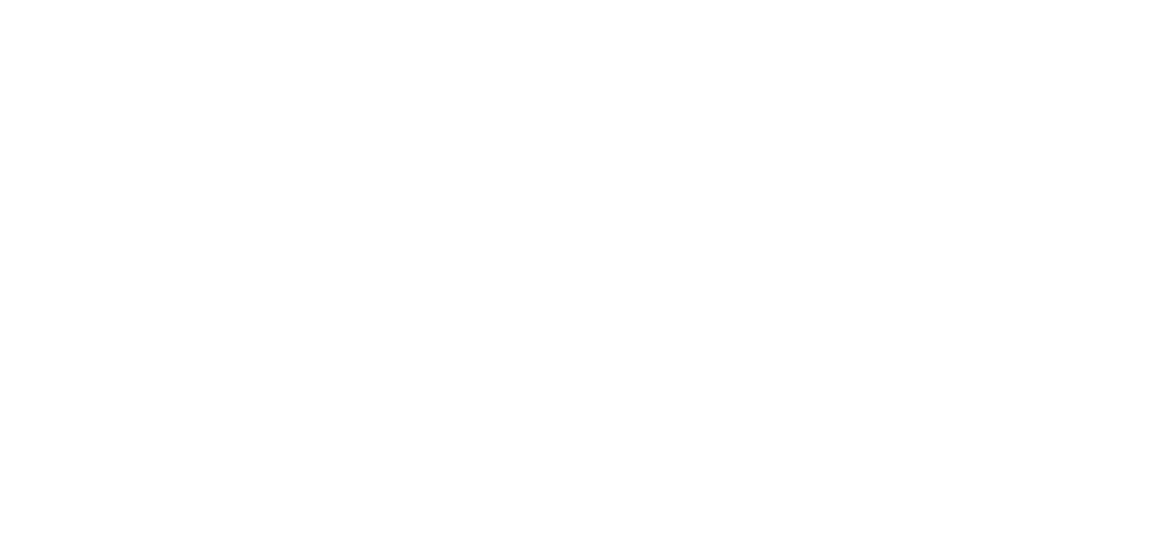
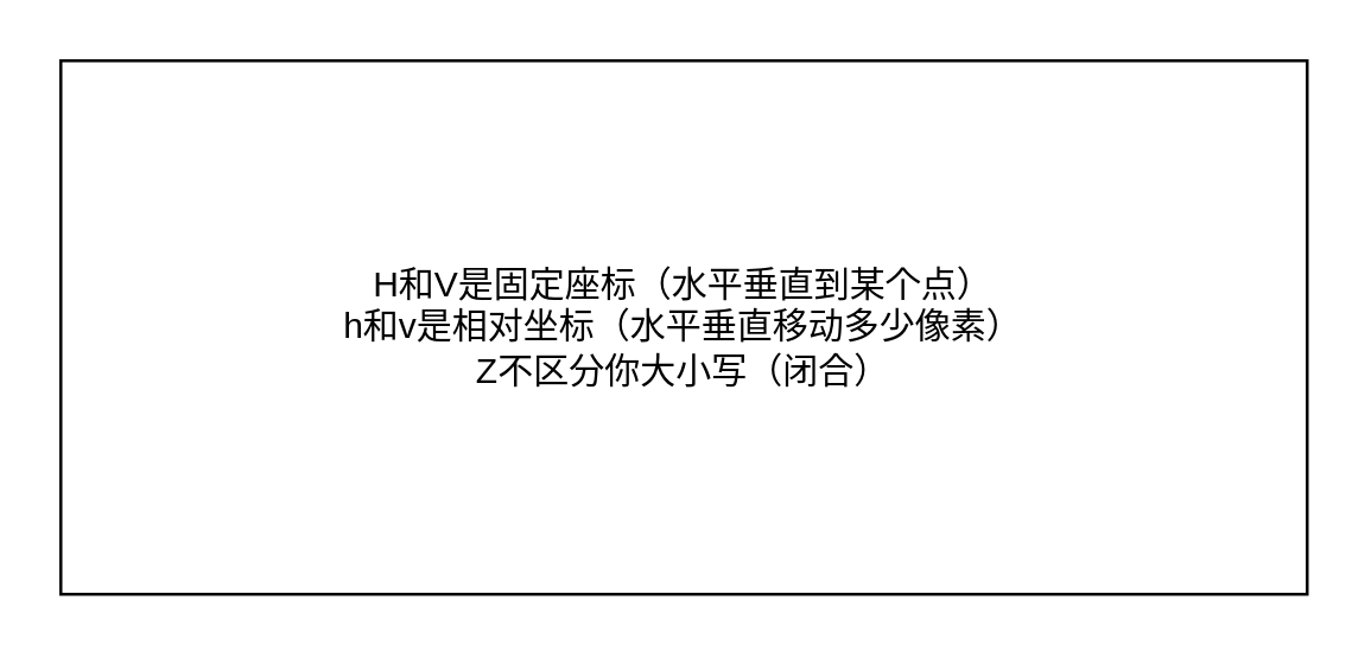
+ <mxCell id="2" value="H和V是固定座标（水平垂直到某个点）&lt;br&gt;h和v是相对坐标（水平垂直移动多少像素）&lt;br&gt;Z不区分你大小写（闭合）" style="rounded=0;whiteSpace=wrap;html=1;" vertex="1" parent="1"><mxGeometry x="20" y="20" width="420" height="180" as="geometry" /></mxCell>
